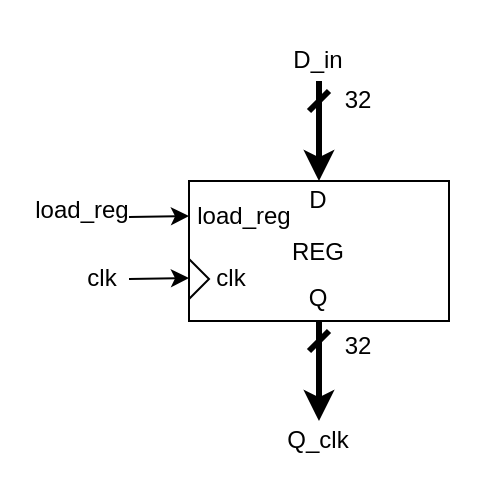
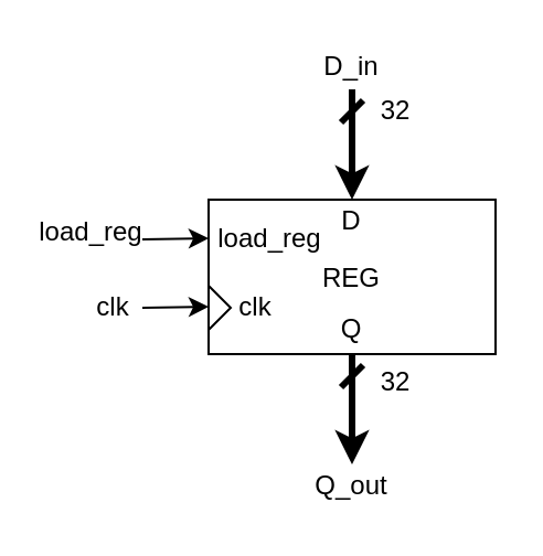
- <mxCell id="16" value="Q_clk" style="text;html=1;strokeColor=none;fillColor=none;align=center;verticalAlign=middle;whiteSpace=wrap;rounded=0;" parent="1" vertex="1"><mxGeometry x="139" y="210" width="40" height="20" as="geometry" /></mxCell>
+ <mxCell id="16" value="Q_out" style="text;html=1;strokeColor=none;fillColor=none;align=center;verticalAlign=middle;whiteSpace=wrap;rounded=0;" parent="1" vertex="1"><mxGeometry x="139" y="210" width="40" height="20" as="geometry" /></mxCell>
